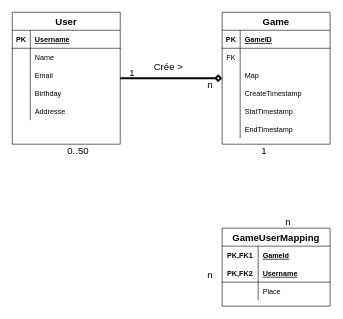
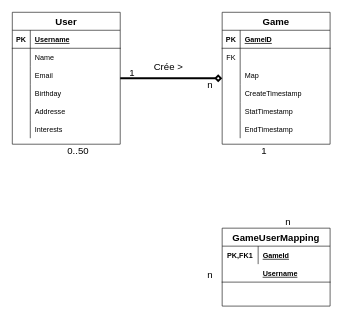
+ <mxCell id="55" value="Interests" style="shape=partialRectangle;connectable=0;fillColor=none;top=0;left=0;bottom=0;right=0;align=left;spacingLeft=6;overflow=hidden;" vertex="1" parent="53"><mxGeometry x="30" width="150" height="30" as="geometry" /></mxCell>
- <mxCell id="32" value="PK,FK2" style="shape=partialRectangle;connectable=0;fillColor=none;top=0;left=0;bottom=0;right=0;fontStyle=1;overflow=hidden;" vertex="1" parent="31"><mxGeometry width="60" height="30" as="geometry" /></mxCell>
- <mxCell id="36" value="Place" style="shape=partialRectangle;connectable=0;fillColor=none;top=0;left=0;bottom=0;right=0;align=left;spacingLeft=6;overflow=hidden;" vertex="1" parent="34"><mxGeometry x="60" width="120" height="30" as="geometry" /></mxCell>
